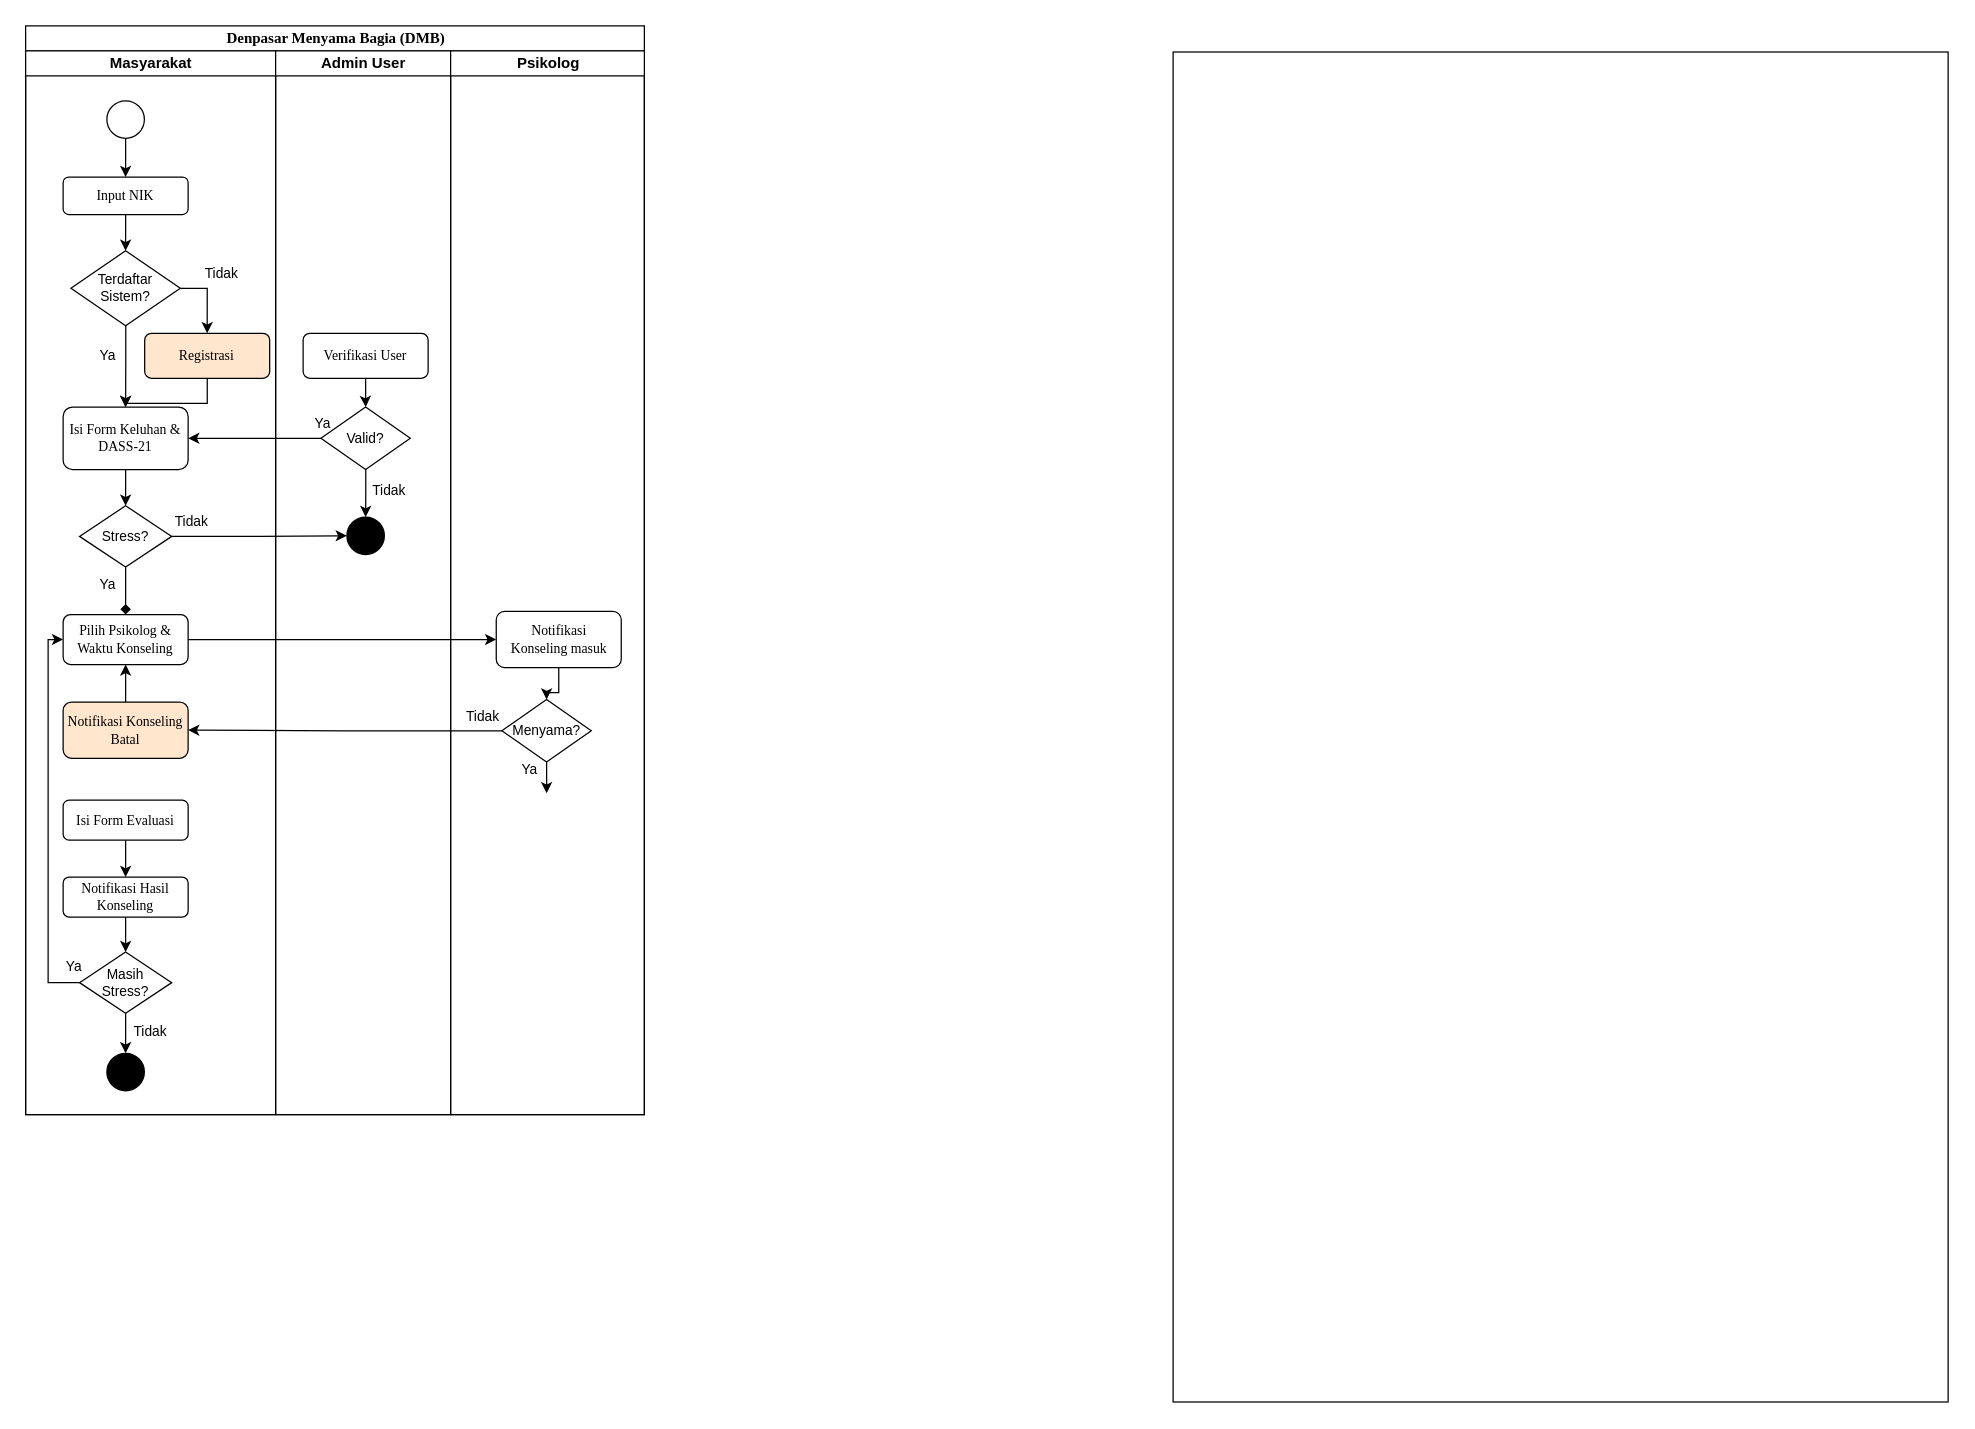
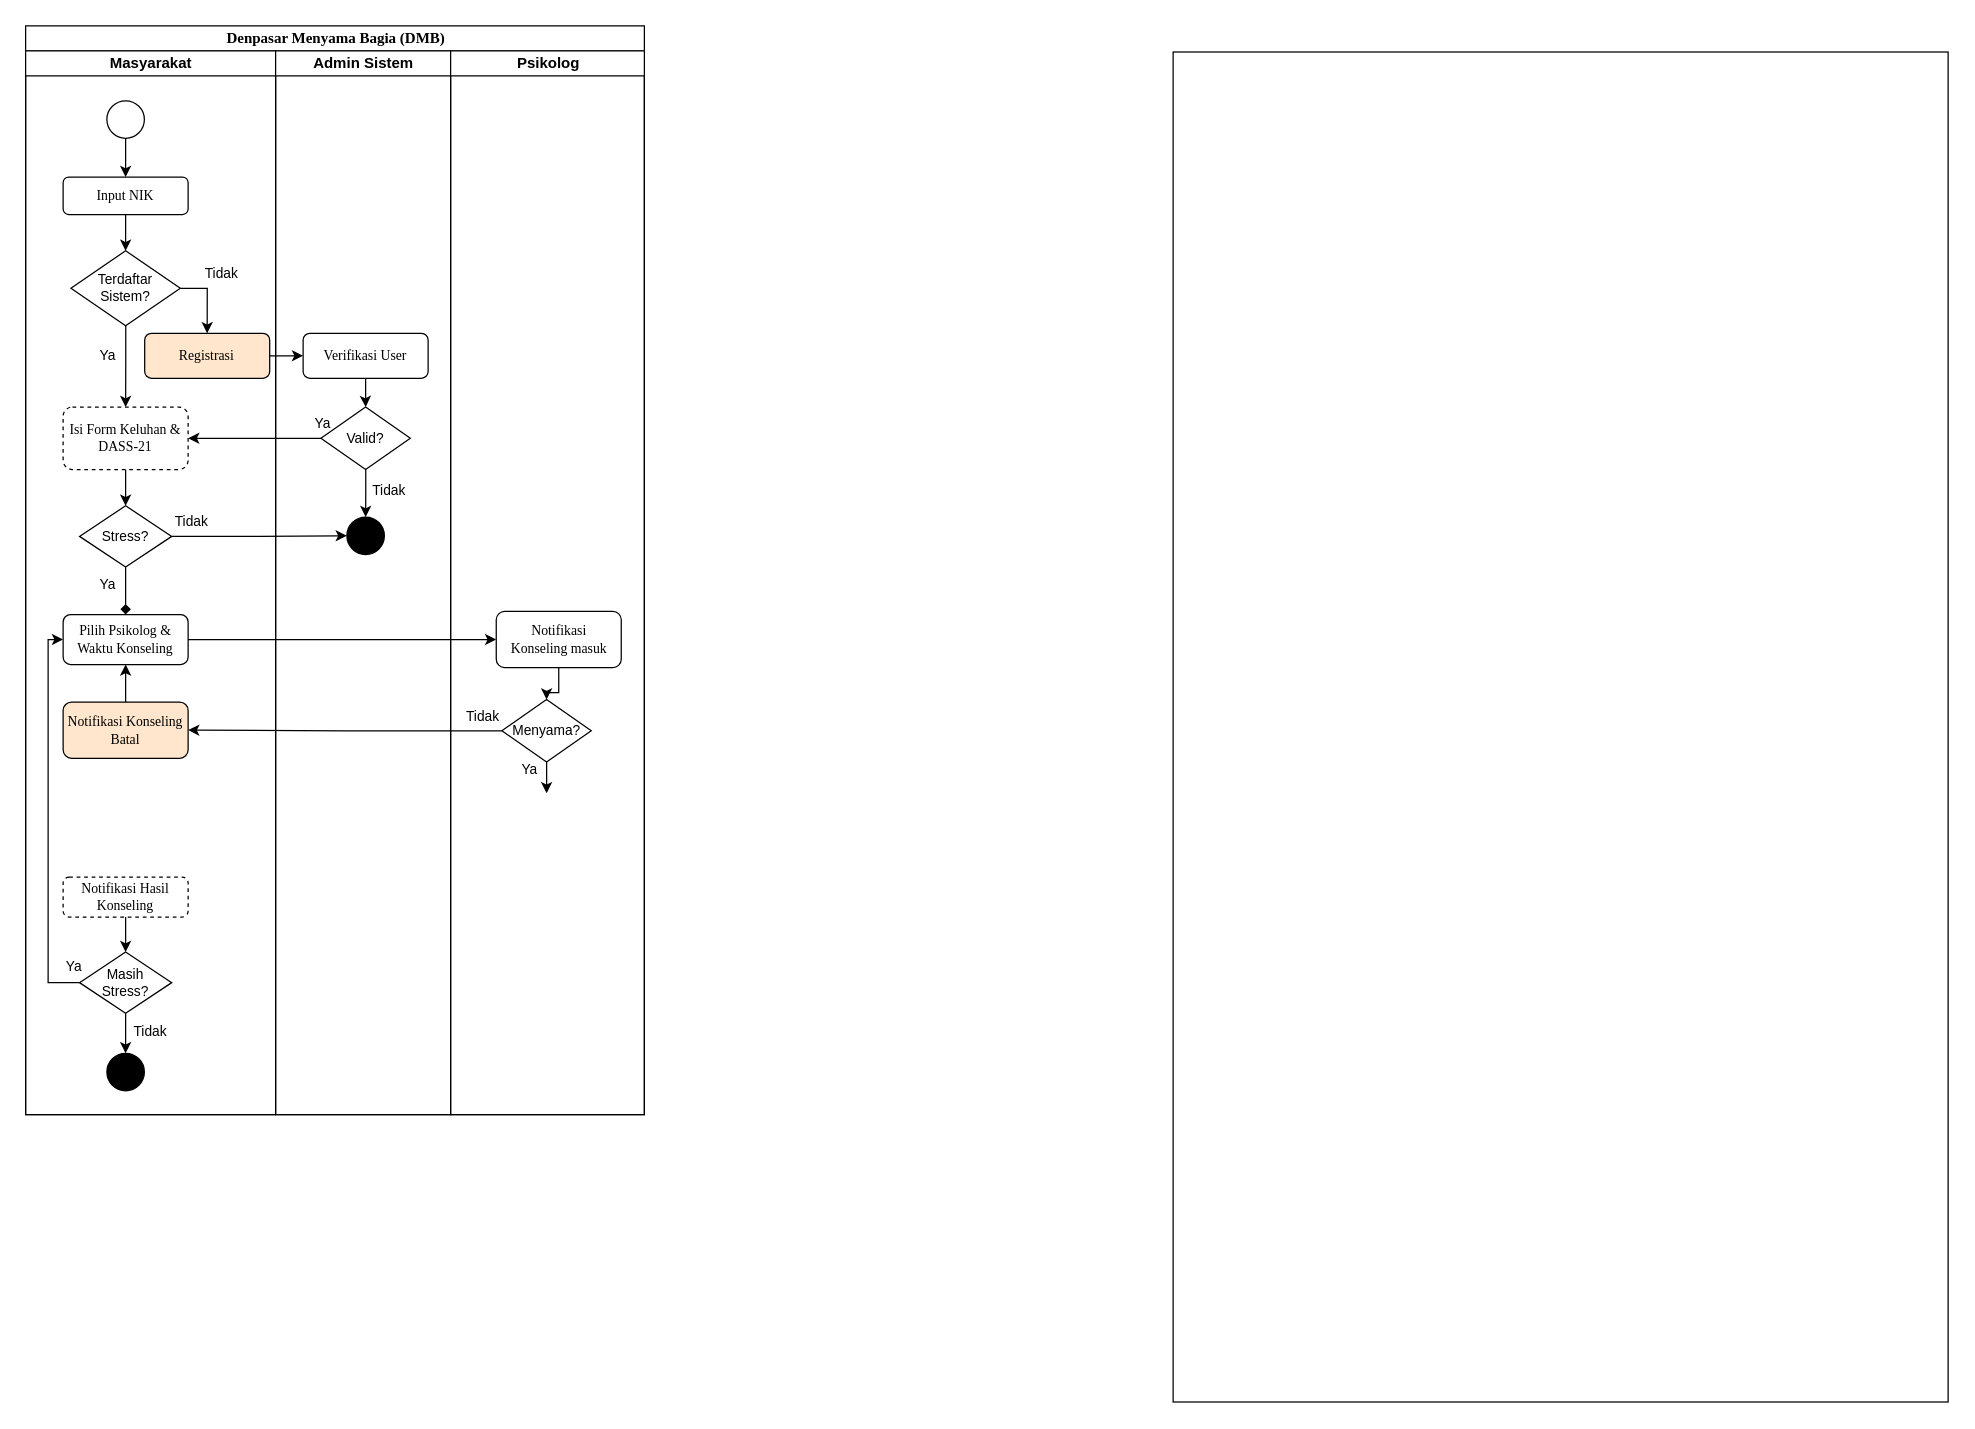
- <mxCell id="33" value="Admin User" style="swimlane;html=1;startSize=20;" parent="3" vertex="1"><mxGeometry x="200" y="20" width="140" height="851" as="geometry" /></mxCell>
+ <mxCell id="33" value="Admin Sistem" style="swimlane;html=1;startSize=20;" parent="3" vertex="1"><mxGeometry x="200" y="20" width="140" height="851" as="geometry" /></mxCell>
- <mxCell id="47" style="edgeStyle=orthogonalEdgeStyle;rounded=0;orthogonalLoop=1;jettySize=auto;html=1;" edge="1" parent="3" source="16" target="12"><mxGeometry relative="1" as="geometry" /></mxCell>
+ <mxCell id="47" style="edgeStyle=orthogonalEdgeStyle;rounded=0;orthogonalLoop=1;jettySize=auto;html=1;entryX=0;entryY=0.5;entryDx=0;entryDy=0;" edge="1" parent="3" source="16" target="35"><mxGeometry relative="1" as="geometry" /></mxCell>
- <mxCell id="12" value="&lt;font style=&quot;font-size: 11px;&quot;&gt;Isi Form Keluhan &amp;amp; DASS-21&lt;br&gt;&lt;/font&gt;" style="rounded=1;whiteSpace=wrap;html=1;shadow=0;labelBackgroundColor=none;strokeWidth=1;fontFamily=Verdana;fontSize=8;align=center;" parent="4" vertex="1"><mxGeometry x="30" y="285" width="100" height="50" as="geometry" /></mxCell>
+ <mxCell id="12" value="&lt;font style=&quot;font-size: 11px;&quot;&gt;Isi Form Keluhan &amp;amp; DASS-21&lt;br&gt;&lt;/font&gt;" style="rounded=1;whiteSpace=wrap;html=1;shadow=0;labelBackgroundColor=none;strokeWidth=1;fontFamily=Verdana;fontSize=8;align=center;dashed=1;" parent="4" vertex="1"><mxGeometry x="30" y="285" width="100" height="50" as="geometry" /></mxCell>
- <mxCell id="10" value="&lt;font style=&quot;font-size: 11px;&quot;&gt;Isi Form Evaluasi&lt;/font&gt;" style="rounded=1;whiteSpace=wrap;html=1;shadow=0;labelBackgroundColor=none;strokeWidth=1;fontFamily=Verdana;fontSize=8;align=center;" parent="4" vertex="1"><mxGeometry x="30.01" y="599.5" width="100" height="32" as="geometry" /></mxCell>
- <mxCell id="9" style="edgeStyle=orthogonalEdgeStyle;rounded=0;orthogonalLoop=1;jettySize=auto;html=1;" edge="1" parent="4" source="10" target="32"><mxGeometry relative="1" as="geometry" /></mxCell>
- <mxCell id="32" value="&lt;font style=&quot;font-size: 11px;&quot;&gt;Notifikasi Hasil Konseling&lt;br&gt;&lt;/font&gt;" style="rounded=1;whiteSpace=wrap;html=1;shadow=0;labelBackgroundColor=none;strokeWidth=1;fontFamily=Verdana;fontSize=8;align=center;" vertex="1" parent="4"><mxGeometry x="30.01" y="661" width="100" height="32" as="geometry" /></mxCell>
+ <mxCell id="32" value="&lt;font style=&quot;font-size: 11px;&quot;&gt;Notifikasi Hasil Konseling&lt;br&gt;&lt;/font&gt;" style="rounded=1;whiteSpace=wrap;html=1;shadow=0;labelBackgroundColor=none;strokeWidth=1;fontFamily=Verdana;fontSize=8;align=center;dashed=1;" vertex="1" parent="4"><mxGeometry x="30.01" y="661" width="100" height="32" as="geometry" /></mxCell>
